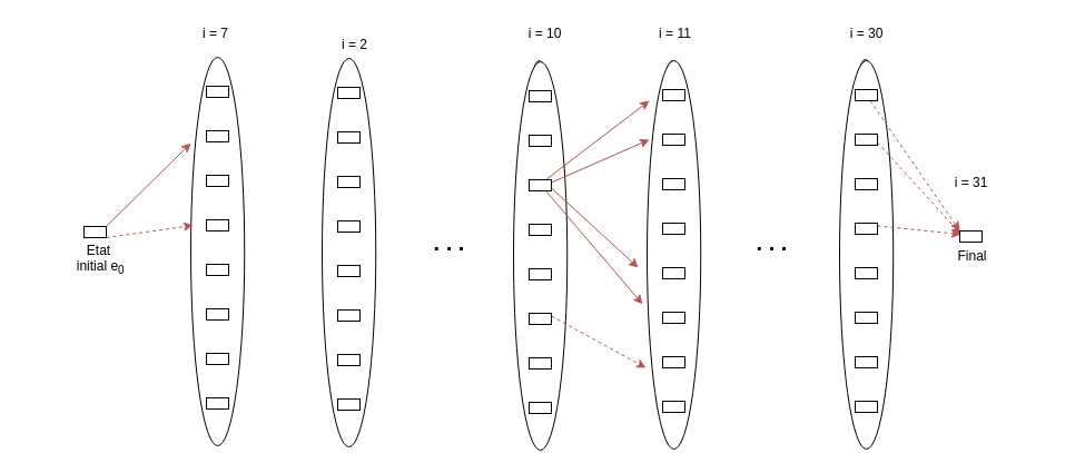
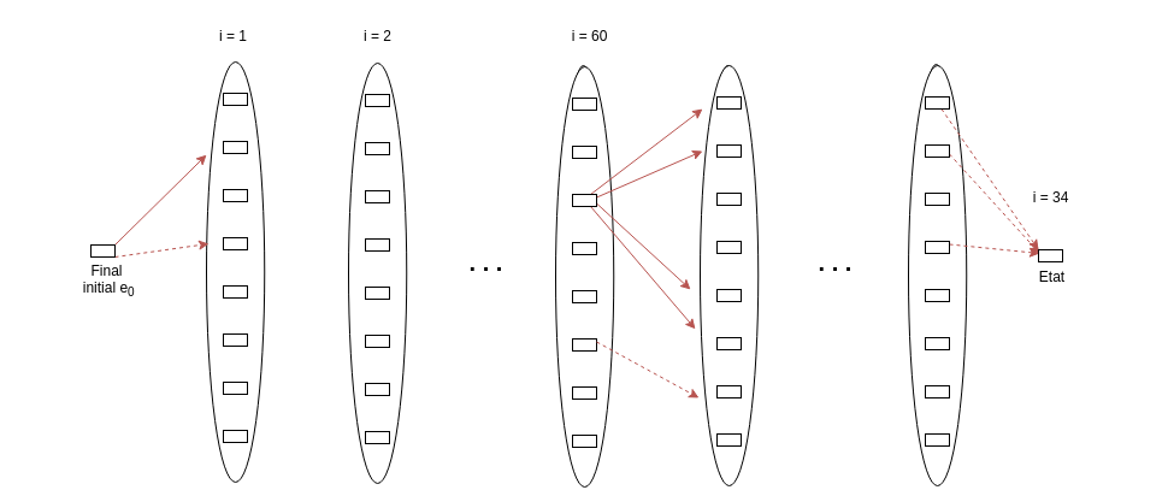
- <mxCell id="62" value="i = 7" style="text;html=1;align=center;verticalAlign=middle;resizable=0;points=[];autosize=1;" vertex="1" parent="1"><mxGeometry x="173" y="20" width="40" height="20" as="geometry" /></mxCell>
+ <mxCell id="62" value="i = 1" style="text;html=1;align=center;verticalAlign=middle;resizable=0;points=[];autosize=1;" vertex="1" parent="1"><mxGeometry x="173" y="20" width="40" height="20" as="geometry" /></mxCell>
- <mxCell id="64" value="i = 10" style="text;html=1;align=center;verticalAlign=middle;resizable=0;points=[];autosize=1;" vertex="1" parent="1"><mxGeometry x="464" y="20" width="50" height="20" as="geometry" /></mxCell>
+ <mxCell id="64" value="i = 60" style="text;html=1;align=center;verticalAlign=middle;resizable=0;points=[];autosize=1;" vertex="1" parent="1"><mxGeometry x="464" y="20" width="50" height="20" as="geometry" /></mxCell>
- <mxCell id="65" value="i = 11" style="text;html=1;align=center;verticalAlign=middle;resizable=0;points=[];autosize=1;" vertex="1" parent="1"><mxGeometry x="585.63" y="20" width="40" height="20" as="geometry" /></mxCell>
- <mxCell id="66" value="i = 30" style="text;html=1;align=center;verticalAlign=middle;resizable=0;points=[];autosize=1;" vertex="1" parent="1"><mxGeometry x="753.13" y="20" width="50" height="20" as="geometry" /></mxCell>
- <mxCell id="63" value="i = 2" style="text;html=1;align=center;verticalAlign=middle;resizable=0;points=[];autosize=1;" vertex="1" parent="1"><mxGeometry x="298" y="30" width="40" height="20" as="geometry" /></mxCell>
+ <mxCell id="63" value="i = 2" style="text;html=1;align=center;verticalAlign=middle;resizable=0;points=[];autosize=1;" vertex="1" parent="1"><mxGeometry x="293" y="20" width="40" height="20" as="geometry" /></mxCell>
- <mxCell id="68" value="i = 31" style="text;html=1;align=center;verticalAlign=middle;resizable=0;points=[];autosize=1;" vertex="1" parent="1"><mxGeometry x="847" y="154" width="50" height="20" as="geometry" /></mxCell>
+ <mxCell id="68" value="i = 34" style="text;html=1;align=center;verticalAlign=middle;resizable=0;points=[];autosize=1;" vertex="1" parent="1"><mxGeometry x="847" y="154" width="50" height="20" as="geometry" /></mxCell>
- <mxCell id="72" value="Final" style="text;html=1;align=center;verticalAlign=middle;resizable=0;points=[];autosize=1;" vertex="1" parent="1"><mxGeometry x="853" y="220" width="40" height="20" as="geometry" /></mxCell>
+ <mxCell id="72" value="Etat" style="text;html=1;align=center;verticalAlign=middle;resizable=0;points=[];autosize=1;" vertex="1" parent="1"><mxGeometry x="853" y="220" width="40" height="20" as="geometry" /></mxCell>
- <mxCell id="69" value="Etat&lt;br&gt;&amp;nbsp;initial e&lt;sub&gt;0&lt;/sub&gt;" style="text;html=1;align=center;verticalAlign=middle;resizable=0;points=[];autosize=1;" vertex="1" parent="1"><mxGeometry x="58" y="213" width="60" height="40" as="geometry" /></mxCell>
+ <mxCell id="69" value="Final&lt;br&gt;&amp;nbsp;initial e&lt;sub&gt;0&lt;/sub&gt;" style="text;html=1;align=center;verticalAlign=middle;resizable=0;points=[];autosize=1;" vertex="1" parent="1"><mxGeometry x="58" y="213" width="60" height="40" as="geometry" /></mxCell>
